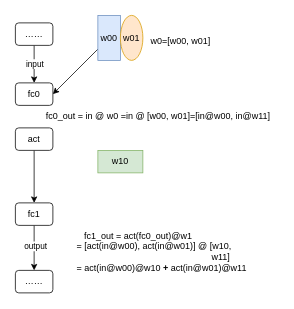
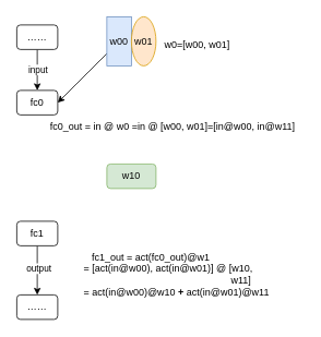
- <mxCell id="8" value="act" style="rounded=1;whiteSpace=wrap;html=1;" vertex="1" parent="1"><mxGeometry x="20" y="170" width="50" height="30" as="geometry" /></mxCell>
- <mxCell id="21" value="w10" style="rounded=0;whiteSpace=wrap;html=1;fillColor=#d5e8d4;strokeColor=#82b366;" vertex="1" parent="20"><mxGeometry width="60" height="30" as="geometry" /></mxCell>
+ <mxCell id="21" value="w10" style="whiteSpace=wrap;html=1;fillColor=#d5e8d4;strokeColor=#82b366;rounded=1;" vertex="1" parent="20"><mxGeometry width="60" height="30" as="geometry" /></mxCell>
- <mxCell id="7" style="edgeStyle=none;rounded=0;orthogonalLoop=1;jettySize=auto;html=1;entryX=0.5;entryY=0;entryDx=0;entryDy=0;" edge="1" parent="1" source="8" target="11"><mxGeometry relative="1" as="geometry" /></mxCell>
